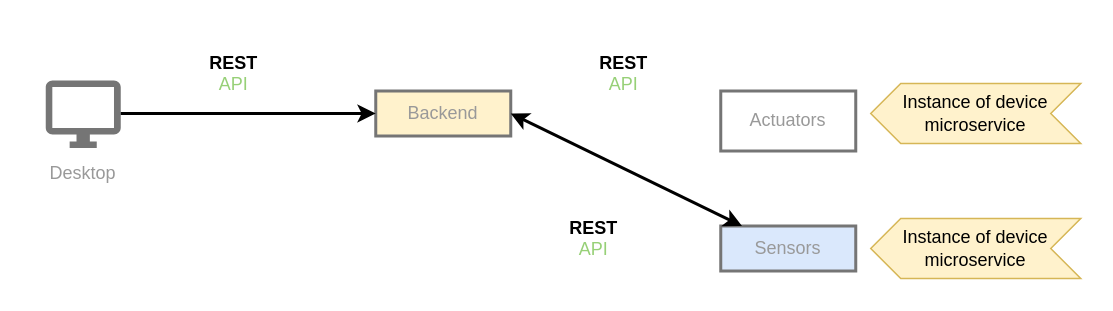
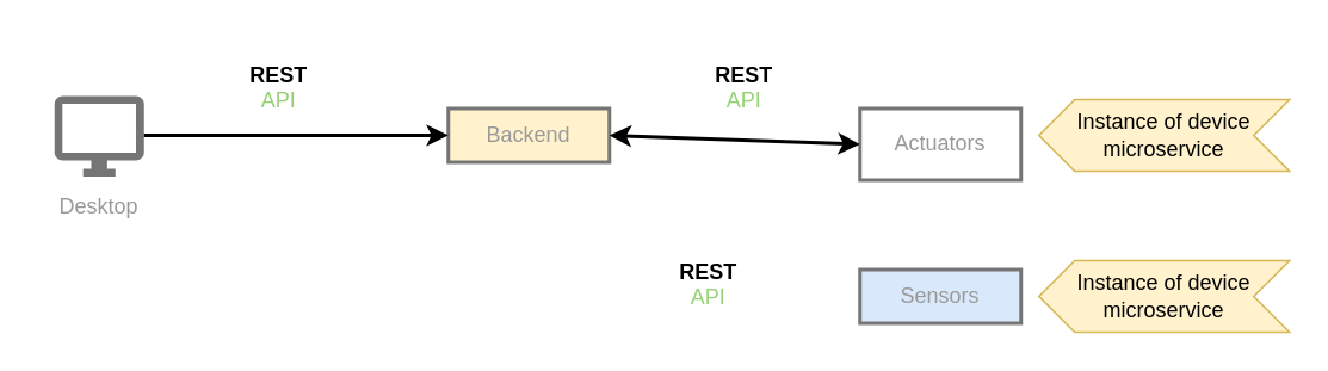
- <mxCell id="13" value="" style="endArrow=classic;startArrow=classic;html=1;strokeWidth=2;exitX=1;exitY=0.5;exitDx=0;exitDy=0;" parent="1" source="8" target="9" edge="1"><mxGeometry width="50" height="50" relative="1" as="geometry"><mxPoint x="367" y="74.5" as="sourcePoint" /><mxPoint x="470" y="75" as="targetPoint" /></mxGeometry></mxCell>
+ <mxCell id="13" value="" style="endArrow=classic;startArrow=classic;html=1;strokeWidth=2;entryX=0;entryY=0.5;entryDx=0;entryDy=0;exitX=1;exitY=0.5;exitDx=0;exitDy=0;" parent="1" source="8" target="4" edge="1"><mxGeometry width="50" height="50" relative="1" as="geometry"><mxPoint x="367" y="74.5" as="sourcePoint" /><mxPoint x="470" y="75" as="targetPoint" /></mxGeometry></mxCell>
